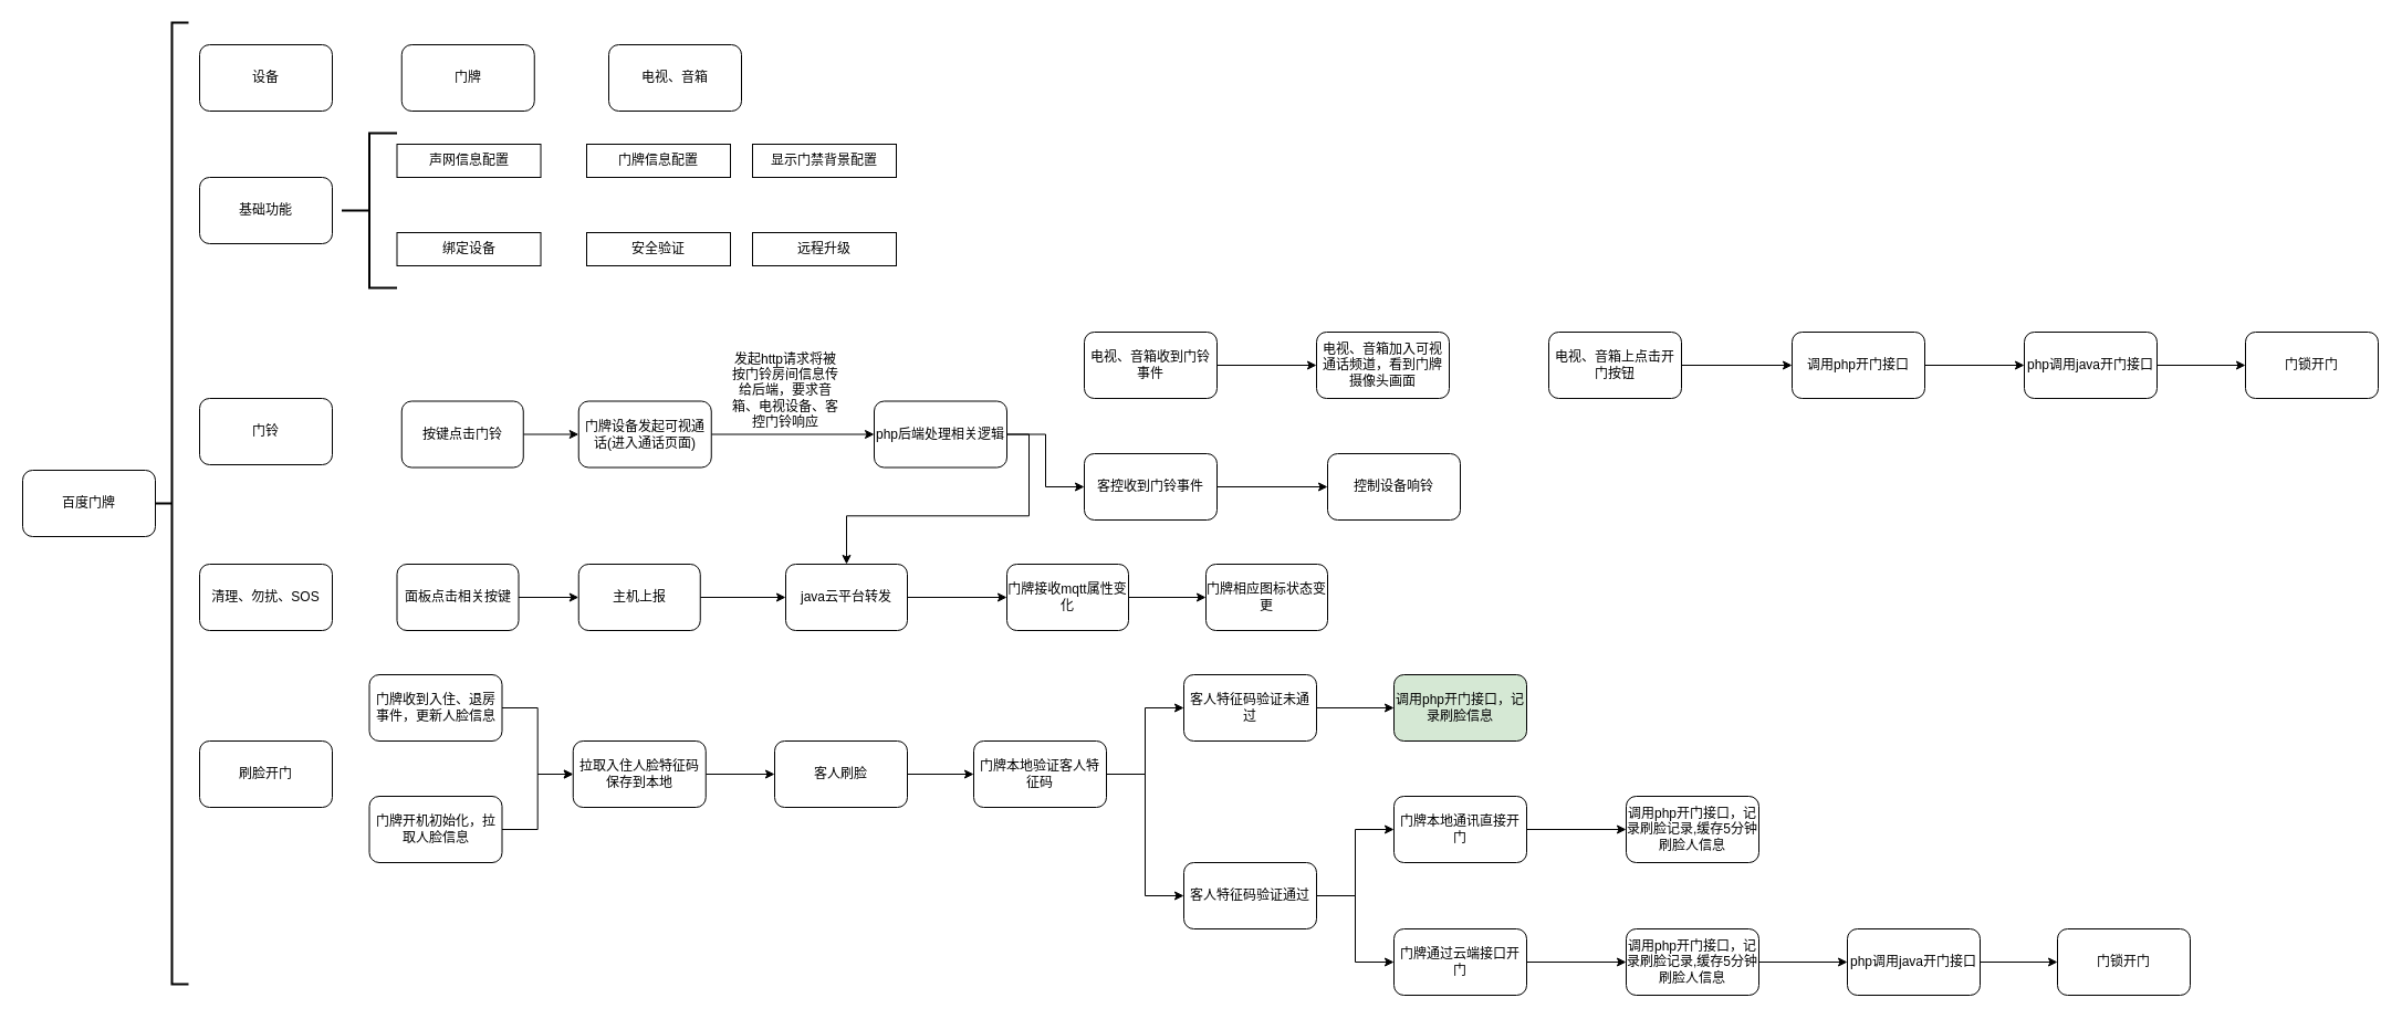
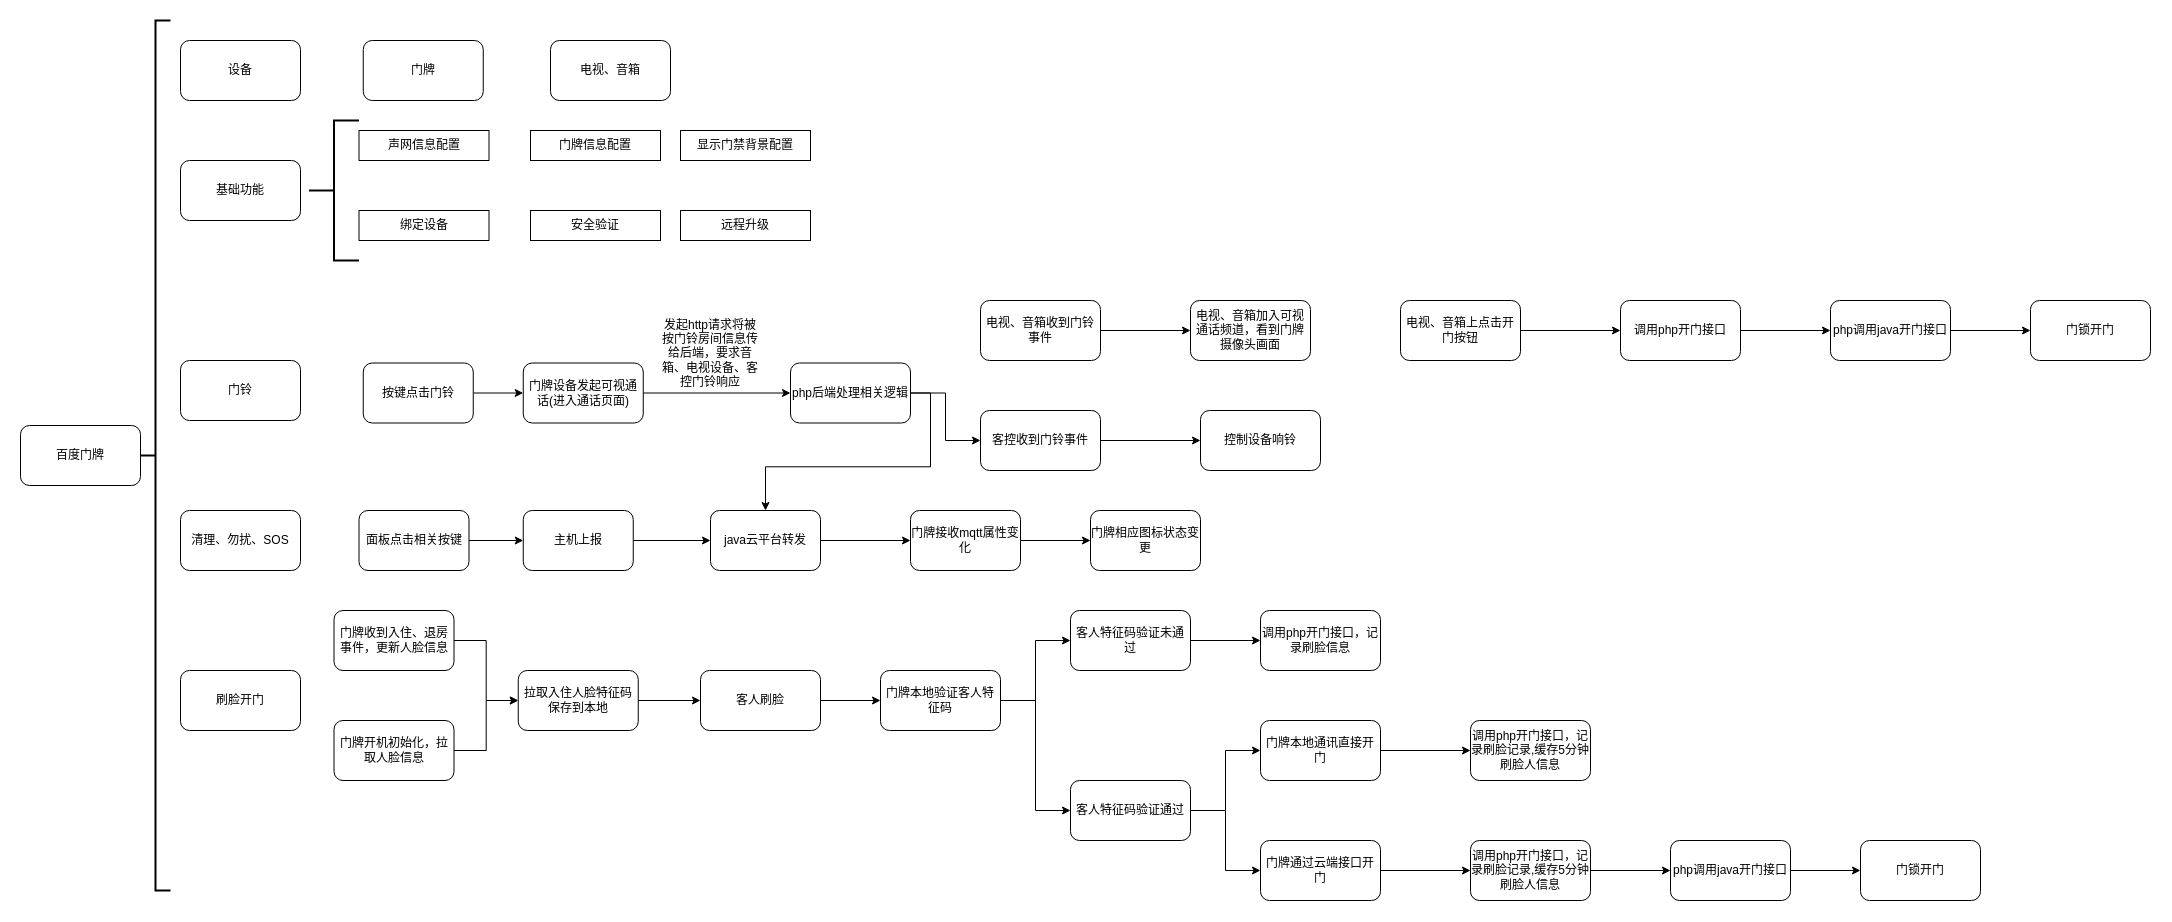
- <mxCell id="64" value="调用php开门接口，记录刷脸信息" style="rounded=1;whiteSpace=wrap;html=1;fillColor=#d5e8d4;" vertex="1" parent="1"><mxGeometry x="1260" y="610" width="120" height="60" as="geometry" /></mxCell>
+ <mxCell id="64" value="调用php开门接口，记录刷脸信息" style="rounded=1;whiteSpace=wrap;html=1;" vertex="1" parent="1"><mxGeometry x="1260" y="610" width="120" height="60" as="geometry" /></mxCell>
